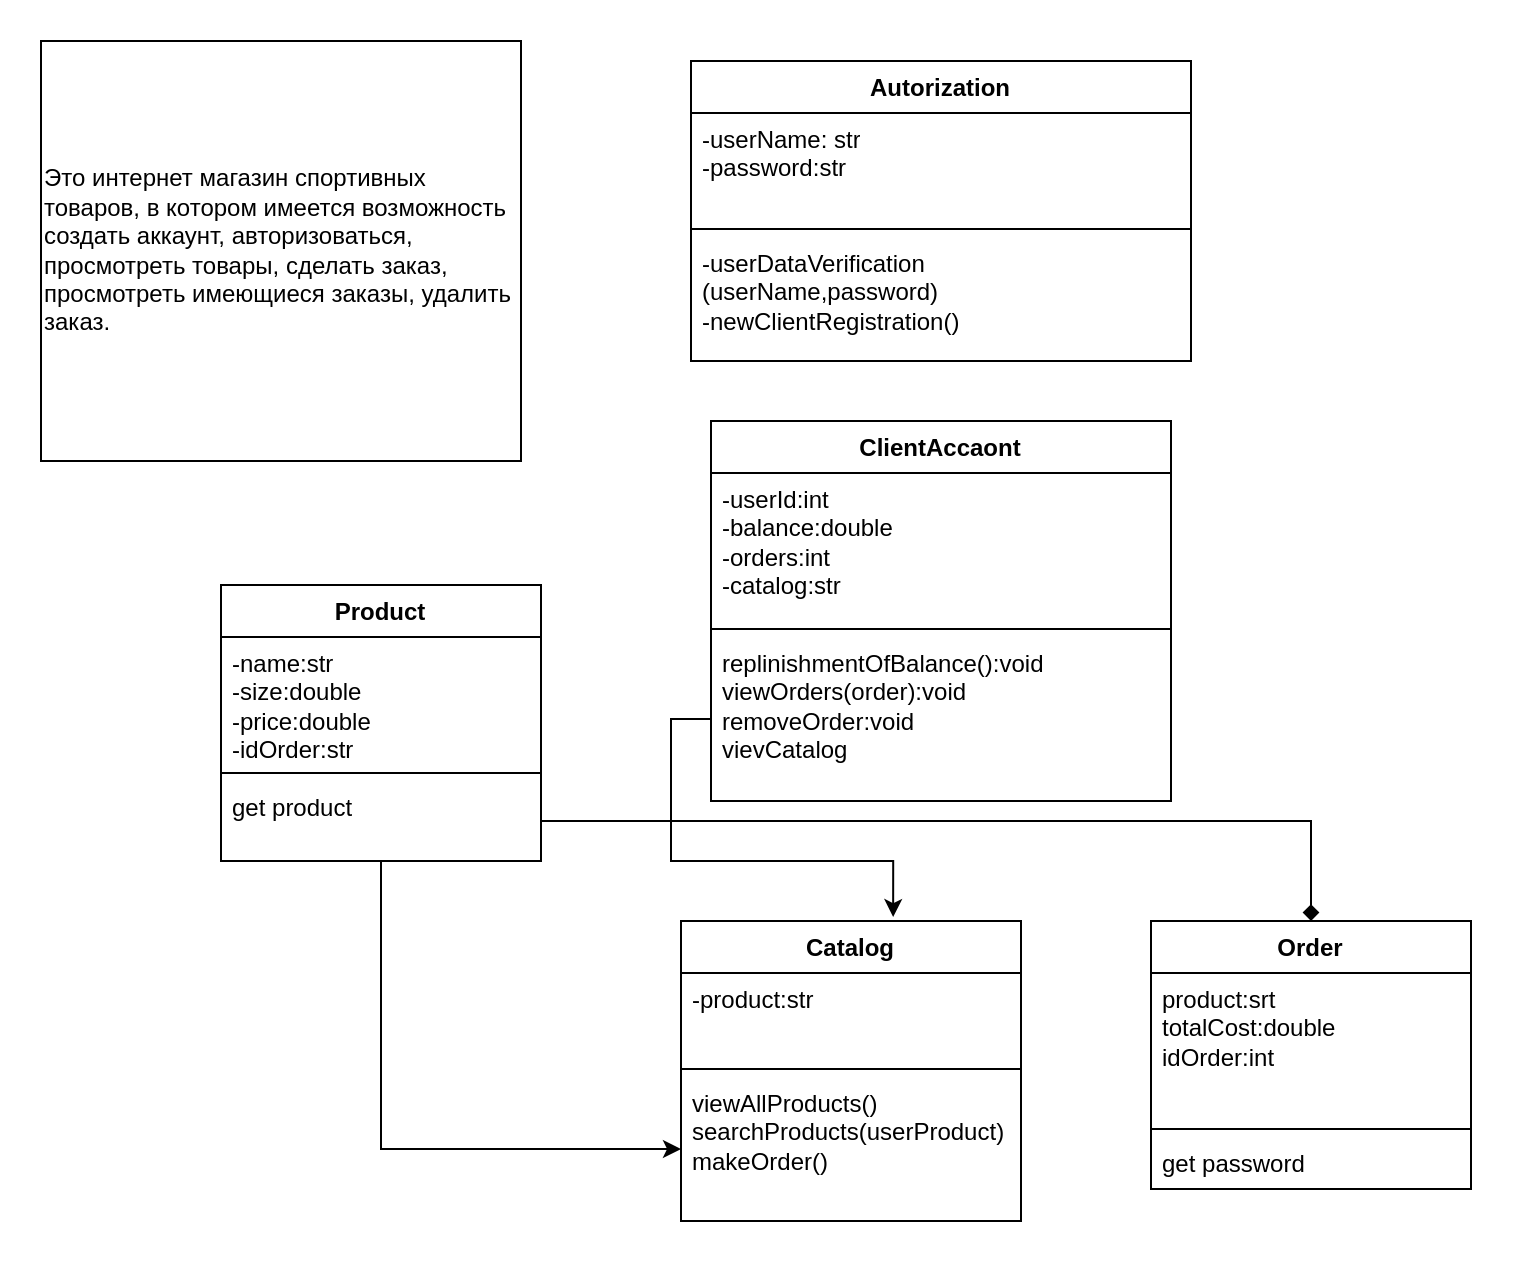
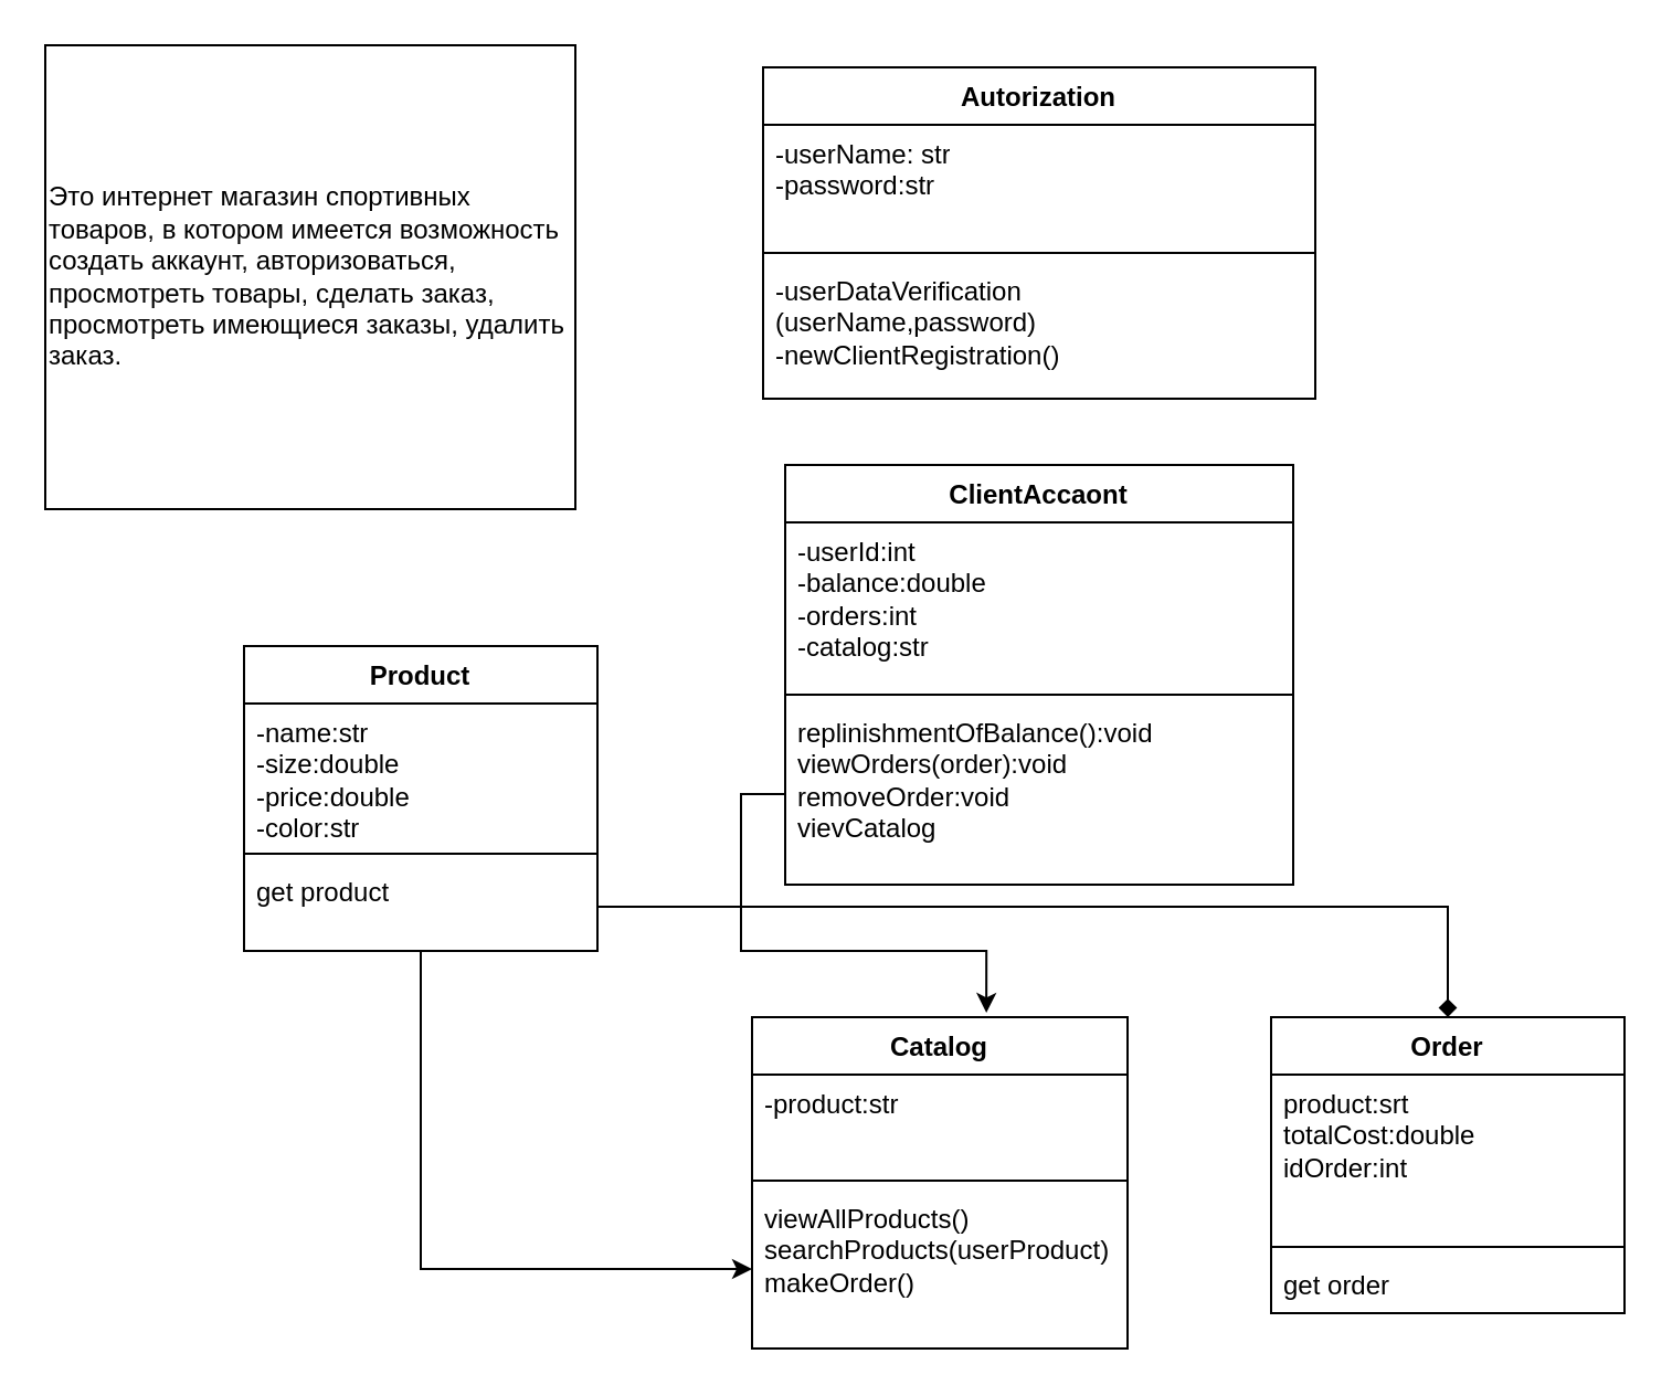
- <mxCell id="21" value="-name:str&lt;br&gt;-size:double&lt;br&gt;-price:double&lt;br&gt;-idOrder:str" style="text;strokeColor=none;fillColor=none;align=left;verticalAlign=top;spacingLeft=4;spacingRight=4;overflow=hidden;rotatable=0;points=[[0,0.5],[1,0.5]];portConstraint=eastwest;whiteSpace=wrap;html=1;" vertex="1" parent="20"><mxGeometry y="26" width="160" height="64" as="geometry" /></mxCell>
+ <mxCell id="21" value="-name:str&lt;br&gt;-size:double&lt;br&gt;-price:double&lt;br&gt;-color:str" style="text;strokeColor=none;fillColor=none;align=left;verticalAlign=top;spacingLeft=4;spacingRight=4;overflow=hidden;rotatable=0;points=[[0,0.5],[1,0.5]];portConstraint=eastwest;whiteSpace=wrap;html=1;" vertex="1" parent="20"><mxGeometry y="26" width="160" height="64" as="geometry" /></mxCell>
- <mxCell id="14" value="get password&lt;br&gt;" style="text;strokeColor=none;fillColor=none;align=left;verticalAlign=top;spacingLeft=4;spacingRight=4;overflow=hidden;rotatable=0;points=[[0,0.5],[1,0.5]];portConstraint=eastwest;whiteSpace=wrap;html=1;" vertex="1" parent="11"><mxGeometry y="108" width="160" height="26" as="geometry" /></mxCell>
+ <mxCell id="14" value="get order&lt;br&gt;" style="text;strokeColor=none;fillColor=none;align=left;verticalAlign=top;spacingLeft=4;spacingRight=4;overflow=hidden;rotatable=0;points=[[0,0.5],[1,0.5]];portConstraint=eastwest;whiteSpace=wrap;html=1;" vertex="1" parent="11"><mxGeometry y="108" width="160" height="26" as="geometry" /></mxCell>
